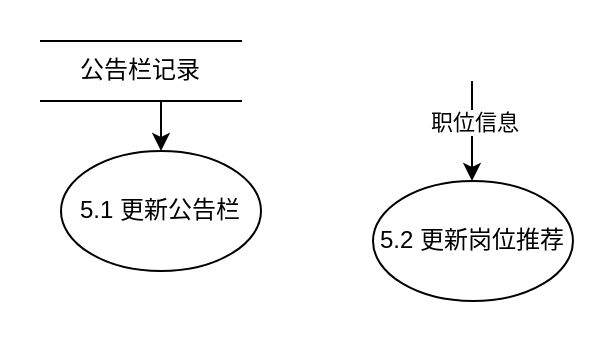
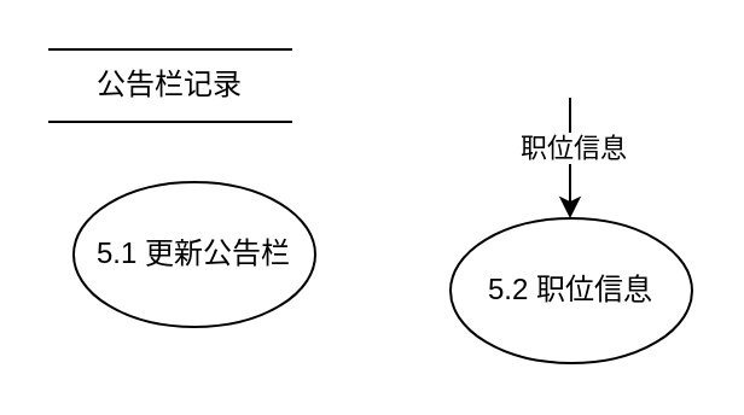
- <mxCell id="6" style="edgeStyle=orthogonalEdgeStyle;rounded=0;orthogonalLoop=1;jettySize=auto;html=1;exitX=0.5;exitY=1;exitDx=0;exitDy=0;entryX=0.5;entryY=0;entryDx=0;entryDy=0;" edge="1" parent="1" source="7" target="2"><mxGeometry relative="1" as="geometry" /></mxCell>
- <mxCell id="5" value="5.2 更新岗位推荐" style="shape=ellipse;html=1;dashed=0;whiteSpace=wrap;perimeter=ellipsePerimeter;" vertex="1" parent="1"><mxGeometry x="186" y="90" width="100" height="60" as="geometry" /></mxCell>
+ <mxCell id="5" value="5.2 职位信息" style="shape=ellipse;html=1;dashed=0;whiteSpace=wrap;perimeter=ellipsePerimeter;" vertex="1" parent="1"><mxGeometry x="186" y="90" width="100" height="60" as="geometry" /></mxCell>
